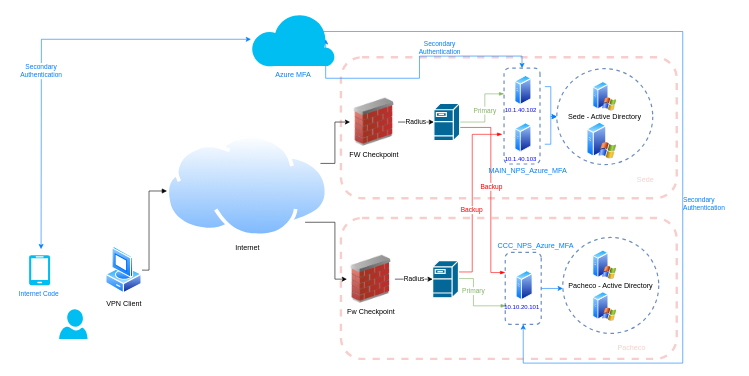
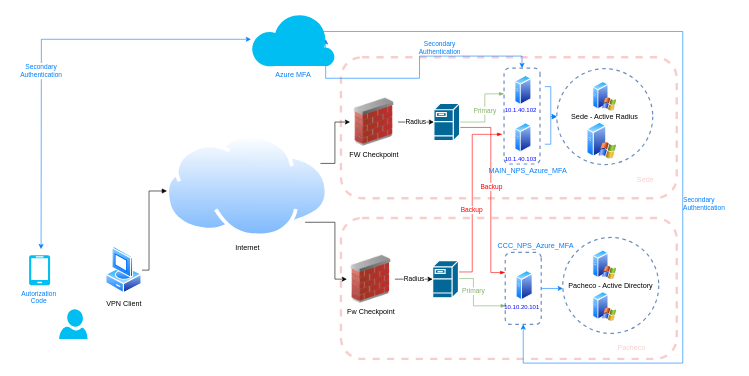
- <mxCell id="27" value="Sede - Active Directory" style="ellipse;whiteSpace=wrap;html=1;aspect=fixed;strokeColor=#6c8ebf;fillColor=none;dashed=1;strokeWidth=2;" parent="1" vertex="1"><mxGeometry x="928" y="114" width="160" height="160" as="geometry" /></mxCell>
+ <mxCell id="27" value="Sede - Active Radius" style="ellipse;whiteSpace=wrap;html=1;aspect=fixed;strokeColor=#6c8ebf;fillColor=none;dashed=1;strokeWidth=2;" parent="1" vertex="1"><mxGeometry x="928" y="114" width="160" height="160" as="geometry" /></mxCell>
- <mxCell id="52" value="&lt;span style=&quot;color: rgb(0, 127, 255); font-family: helvetica; font-size: 11px; font-style: normal; font-weight: 400; letter-spacing: normal; text-indent: 0px; text-transform: none; word-spacing: 0px; background-color: rgb(255, 255, 255); display: inline; float: none;&quot;&gt;Internet Code&lt;/span&gt;" style="text;whiteSpace=wrap;html=1;fontSize=10;fontColor=#007FFF;align=center;" parent="1" vertex="1"><mxGeometry x="20.003" y="475.997" width="89" height="40" as="geometry" /></mxCell>
+ <mxCell id="52" value="&lt;span style=&quot;color: rgb(0, 127, 255); font-family: helvetica; font-size: 11px; font-style: normal; font-weight: 400; letter-spacing: normal; text-indent: 0px; text-transform: none; word-spacing: 0px; background-color: rgb(255, 255, 255); display: inline; float: none;&quot;&gt;Autorization Code&lt;/span&gt;" style="text;whiteSpace=wrap;html=1;fontSize=10;fontColor=#007FFF;align=center;" parent="1" vertex="1"><mxGeometry x="20.003" y="475.997" width="89" height="40" as="geometry" /></mxCell>
